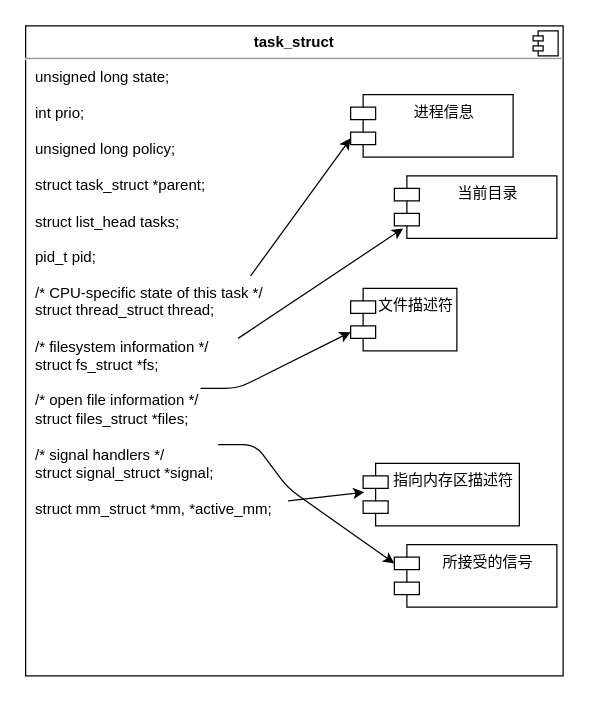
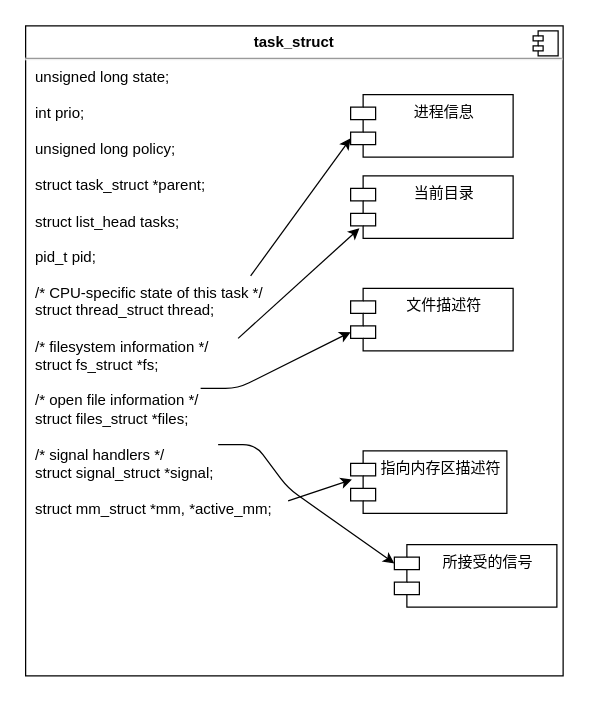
- <mxCell id="4" value="当前目录" style="shape=module;align=left;spacingLeft=20;align=center;verticalAlign=top;" vertex="1" parent="1"><mxGeometry x="315" y="140" width="130" height="50" as="geometry" /></mxCell>
+ <mxCell id="4" value="当前目录" style="shape=module;align=left;spacingLeft=20;align=center;verticalAlign=top;" vertex="1" parent="1"><mxGeometry x="280" y="140" width="130" height="50" as="geometry" /></mxCell>
- <mxCell id="5" value="文件描述符" style="shape=module;align=left;spacingLeft=20;align=center;verticalAlign=top;" vertex="1" parent="1"><mxGeometry x="280" y="230" width="85" height="50" as="geometry" /></mxCell>
+ <mxCell id="5" value="文件描述符" style="shape=module;align=left;spacingLeft=20;align=center;verticalAlign=top;" vertex="1" parent="1"><mxGeometry x="280" y="230" width="130" height="50" as="geometry" /></mxCell>
- <mxCell id="8" value="指向内存区描述符" style="shape=module;align=left;spacingLeft=20;align=center;verticalAlign=top;" vertex="1" parent="1"><mxGeometry x="290" y="370" width="125" height="50" as="geometry" /></mxCell>
+ <mxCell id="8" value="指向内存区描述符" style="shape=module;align=left;spacingLeft=20;align=center;verticalAlign=top;" vertex="1" parent="1"><mxGeometry x="280" y="360" width="125" height="50" as="geometry" /></mxCell>
